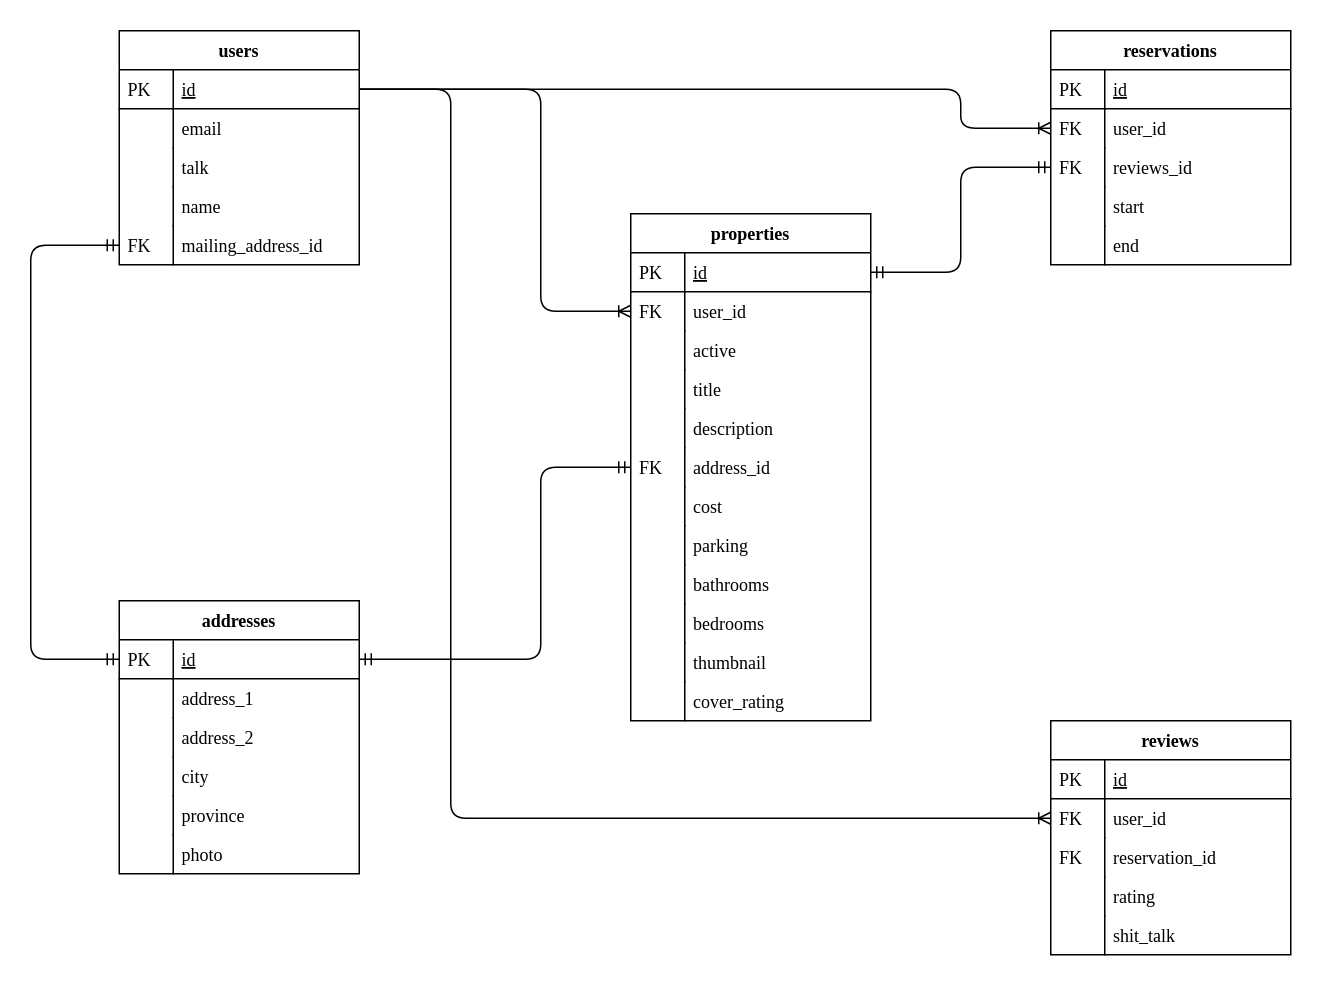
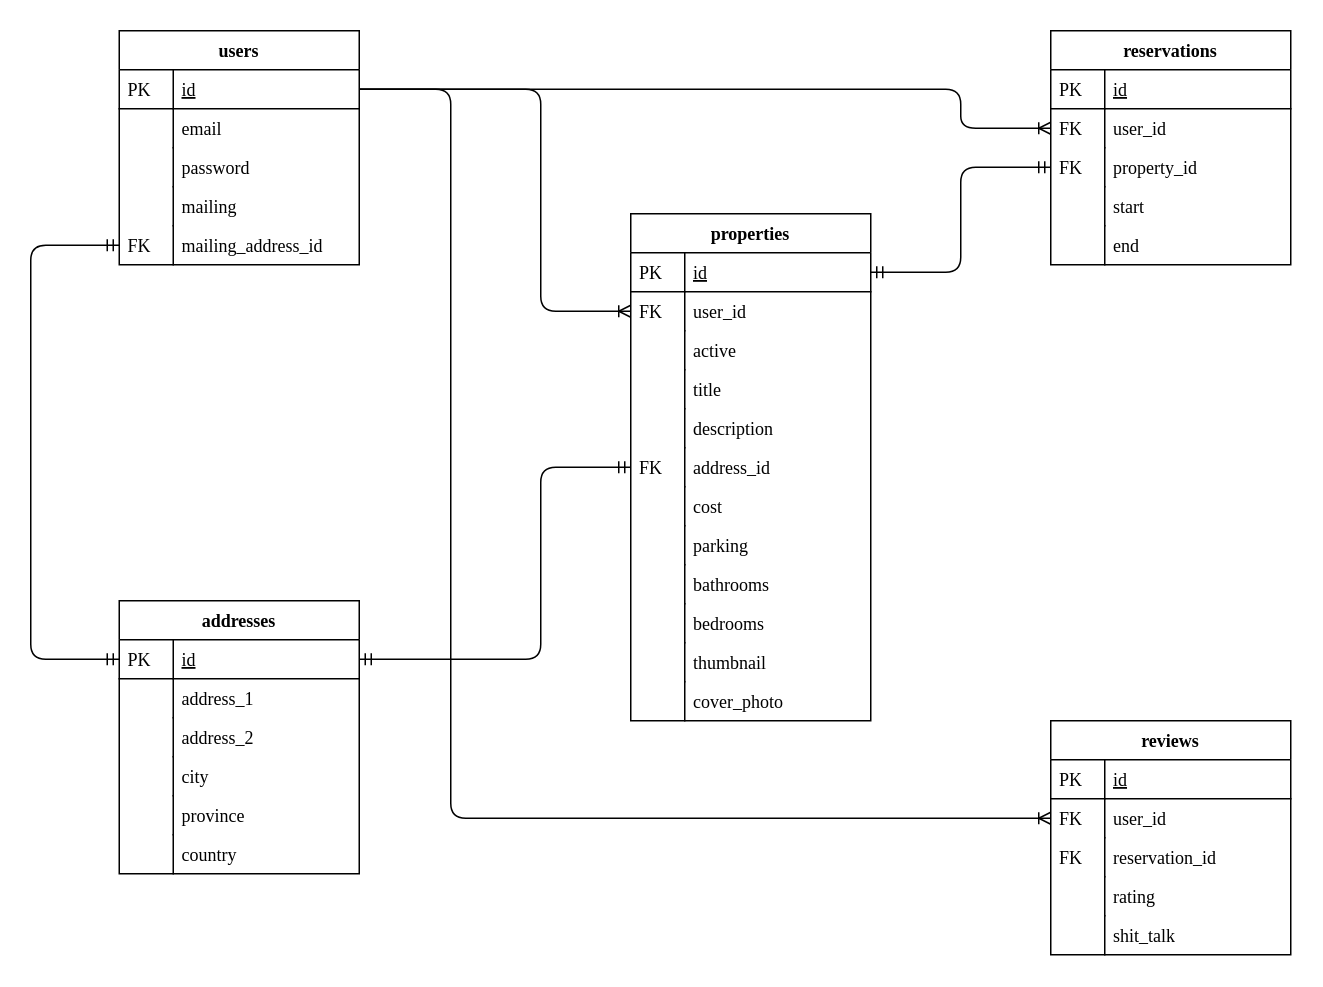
- <mxCell id="13" value="talk" style="shape=partialRectangle;top=0;left=0;right=0;bottom=0;align=left;verticalAlign=top;fillColor=none;spacingLeft=40;spacingRight=4;overflow=hidden;rotatable=0;points=[[0,0.5],[1,0.5]];portConstraint=eastwest;dropTarget=0;rounded=0;shadow=0;strokeWidth=1;fontFamily=Tahoma;" vertex="1" parent="8"><mxGeometry y="78" width="160" height="26" as="geometry" /></mxCell>
+ <mxCell id="13" value="password" style="shape=partialRectangle;top=0;left=0;right=0;bottom=0;align=left;verticalAlign=top;fillColor=none;spacingLeft=40;spacingRight=4;overflow=hidden;rotatable=0;points=[[0,0.5],[1,0.5]];portConstraint=eastwest;dropTarget=0;rounded=0;shadow=0;strokeWidth=1;fontFamily=Tahoma;" vertex="1" parent="8"><mxGeometry y="78" width="160" height="26" as="geometry" /></mxCell>
- <mxCell id="24" value="reviews_id" style="shape=partialRectangle;top=0;left=0;right=0;bottom=0;align=left;verticalAlign=top;fillColor=none;spacingLeft=40;spacingRight=4;overflow=hidden;rotatable=0;points=[[0,0.5],[1,0.5]];portConstraint=eastwest;dropTarget=0;rounded=0;shadow=0;strokeWidth=1;fontFamily=Tahoma;" parent="19" vertex="1"><mxGeometry y="78" width="160" height="26" as="geometry" /></mxCell>
+ <mxCell id="24" value="property_id" style="shape=partialRectangle;top=0;left=0;right=0;bottom=0;align=left;verticalAlign=top;fillColor=none;spacingLeft=40;spacingRight=4;overflow=hidden;rotatable=0;points=[[0,0.5],[1,0.5]];portConstraint=eastwest;dropTarget=0;rounded=0;shadow=0;strokeWidth=1;fontFamily=Tahoma;" parent="19" vertex="1"><mxGeometry y="78" width="160" height="26" as="geometry" /></mxCell>
- <mxCell id="15" value="name" style="shape=partialRectangle;top=0;left=0;right=0;bottom=0;align=left;verticalAlign=top;fillColor=none;spacingLeft=40;spacingRight=4;overflow=hidden;rotatable=0;points=[[0,0.5],[1,0.5]];portConstraint=eastwest;dropTarget=0;rounded=0;shadow=0;strokeWidth=1;fontFamily=Tahoma;" vertex="1" parent="8"><mxGeometry y="104" width="160" height="26" as="geometry" /></mxCell>
+ <mxCell id="15" value="mailing" style="shape=partialRectangle;top=0;left=0;right=0;bottom=0;align=left;verticalAlign=top;fillColor=none;spacingLeft=40;spacingRight=4;overflow=hidden;rotatable=0;points=[[0,0.5],[1,0.5]];portConstraint=eastwest;dropTarget=0;rounded=0;shadow=0;strokeWidth=1;fontFamily=Tahoma;" vertex="1" parent="8"><mxGeometry y="104" width="160" height="26" as="geometry" /></mxCell>
- <mxCell id="64" value="cover_rating" style="shape=partialRectangle;top=0;left=0;right=0;bottom=0;align=left;verticalAlign=top;fillColor=none;spacingLeft=40;spacingRight=4;overflow=hidden;rotatable=0;points=[[0,0.5],[1,0.5]];portConstraint=eastwest;dropTarget=0;rounded=0;shadow=0;strokeWidth=1;fontFamily=Tahoma;" vertex="1" parent="41"><mxGeometry y="312" width="160" height="26" as="geometry" /></mxCell>
+ <mxCell id="64" value="cover_photo" style="shape=partialRectangle;top=0;left=0;right=0;bottom=0;align=left;verticalAlign=top;fillColor=none;spacingLeft=40;spacingRight=4;overflow=hidden;rotatable=0;points=[[0,0.5],[1,0.5]];portConstraint=eastwest;dropTarget=0;rounded=0;shadow=0;strokeWidth=1;fontFamily=Tahoma;" vertex="1" parent="41"><mxGeometry y="312" width="160" height="26" as="geometry" /></mxCell>
- <mxCell id="77" value="photo" style="shape=partialRectangle;top=0;left=0;right=0;bottom=0;align=left;verticalAlign=top;fillColor=none;spacingLeft=40;spacingRight=4;overflow=hidden;rotatable=0;points=[[0,0.5],[1,0.5]];portConstraint=eastwest;dropTarget=0;rounded=0;shadow=0;strokeWidth=1;fontFamily=Tahoma;" vertex="1" parent="66"><mxGeometry y="156" width="160" height="26" as="geometry" /></mxCell>
+ <mxCell id="77" value="country" style="shape=partialRectangle;top=0;left=0;right=0;bottom=0;align=left;verticalAlign=top;fillColor=none;spacingLeft=40;spacingRight=4;overflow=hidden;rotatable=0;points=[[0,0.5],[1,0.5]];portConstraint=eastwest;dropTarget=0;rounded=0;shadow=0;strokeWidth=1;fontFamily=Tahoma;" vertex="1" parent="66"><mxGeometry y="156" width="160" height="26" as="geometry" /></mxCell>
